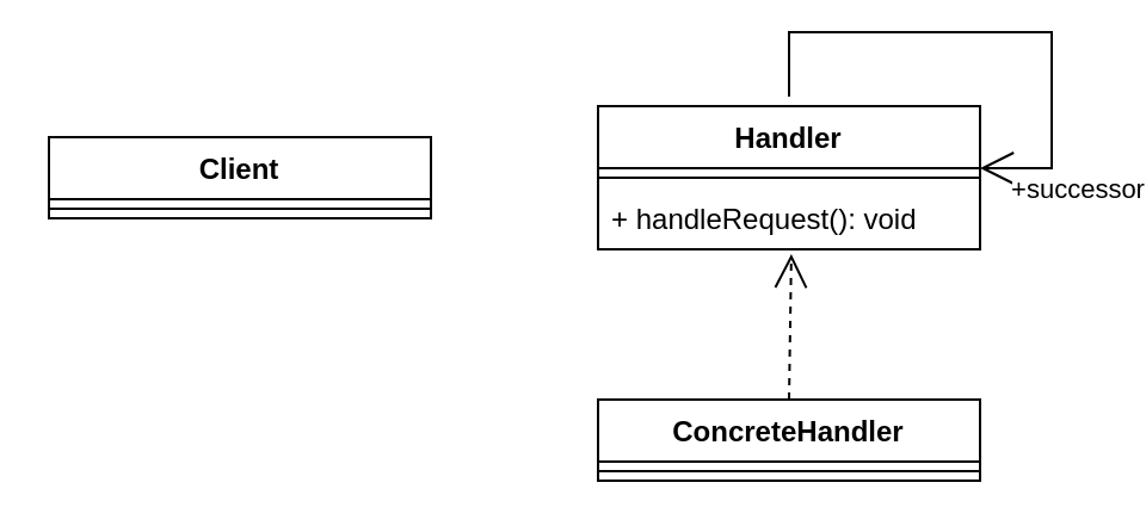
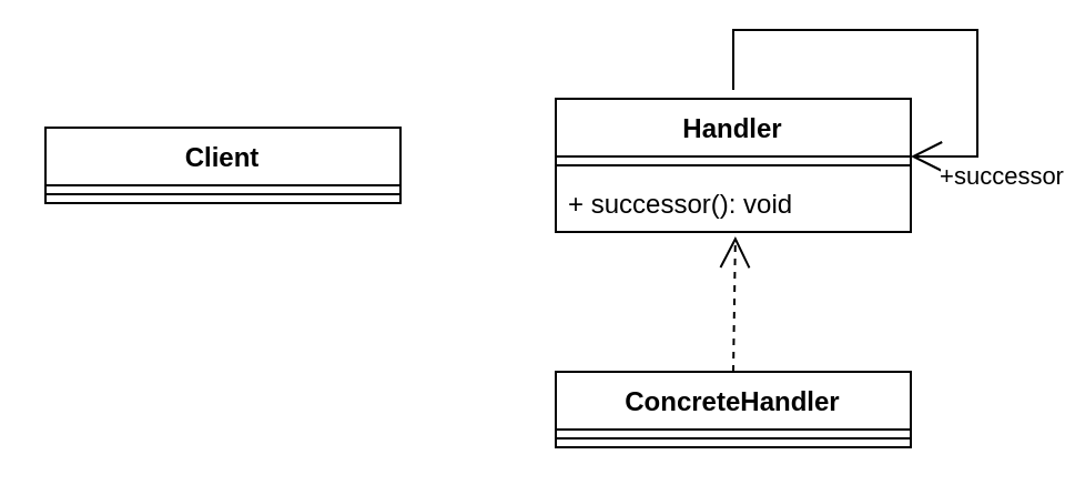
- <mxCell id="8" value="+ handleRequest(): void" style="text;strokeColor=none;fillColor=none;align=left;verticalAlign=top;spacingLeft=4;spacingRight=4;overflow=hidden;rotatable=0;points=[[0,0.5],[1,0.5]];portConstraint=eastwest;whiteSpace=wrap;html=1;" vertex="1" parent="4"><mxGeometry y="34" width="160" height="26" as="geometry" /></mxCell>
+ <mxCell id="8" value="+ successor(): void" style="text;strokeColor=none;fillColor=none;align=left;verticalAlign=top;spacingLeft=4;spacingRight=4;overflow=hidden;rotatable=0;points=[[0,0.5],[1,0.5]];portConstraint=eastwest;whiteSpace=wrap;html=1;" vertex="1" parent="4"><mxGeometry y="34" width="160" height="26" as="geometry" /></mxCell>
